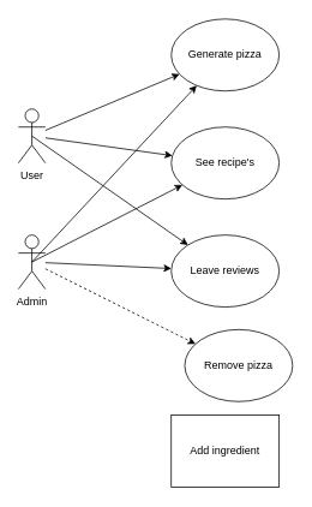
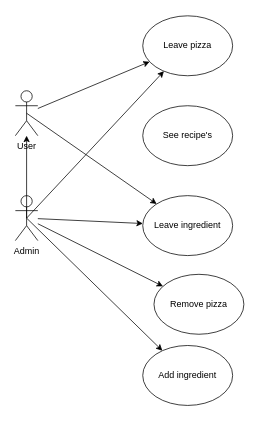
- <mxCell id="4" value="&lt;div&gt;Generate pizza&lt;/div&gt;" style="ellipse;whiteSpace=wrap;html=1;" vertex="1" parent="1"><mxGeometry x="190" y="20" width="120" height="80" as="geometry" /></mxCell>
+ <mxCell id="4" value="&lt;div&gt;Leave pizza&lt;/div&gt;" style="ellipse;whiteSpace=wrap;html=1;" vertex="1" parent="1"><mxGeometry x="190" y="20" width="120" height="80" as="geometry" /></mxCell>
- <mxCell id="13" style="rounded=0;orthogonalLoop=1;jettySize=auto;html=1;" edge="1" parent="1" source="8" target="5"><mxGeometry relative="1" as="geometry"><mxPoint x="60" y="154" as="sourcePoint" /><mxPoint x="209" y="91" as="targetPoint" /></mxGeometry></mxCell>
- <mxCell id="10" style="rounded=0;orthogonalLoop=1;jettySize=auto;html=1;exitX=0.5;exitY=0.5;exitDx=0;exitDy=0;exitPerimeter=0;" edge="1" parent="1" source="3" target="5"><mxGeometry relative="1" as="geometry"><mxPoint x="60" y="301" as="sourcePoint" /><mxPoint x="200" y="307" as="targetPoint" /></mxGeometry></mxCell>
+ <mxCell id="10" style="rounded=0;orthogonalLoop=1;jettySize=auto;html=1;exitX=0.5;exitY=0.5;exitDx=0;exitDy=0;exitPerimeter=0;" edge="1" parent="1" source="3" target="8"><mxGeometry relative="1" as="geometry"><mxPoint x="60" y="301" as="sourcePoint" /><mxPoint x="200" y="307" as="targetPoint" /></mxGeometry></mxCell>
- <mxCell id="6" value="Leave reviews" style="ellipse;whiteSpace=wrap;html=1;" vertex="1" parent="1"><mxGeometry x="190" y="260" width="120" height="80" as="geometry" /></mxCell>
+ <mxCell id="6" value="Leave ingredient" style="ellipse;whiteSpace=wrap;html=1;" vertex="1" parent="1"><mxGeometry x="190" y="260" width="120" height="80" as="geometry" /></mxCell>
- <mxCell id="2" style="rounded=0;orthogonalLoop=1;jettySize=auto;html=1;dashed=1;" edge="1" parent="1" source="3" target="7"><mxGeometry relative="1" as="geometry" /></mxCell>
+ <mxCell id="2" style="rounded=0;orthogonalLoop=1;jettySize=auto;html=1;" edge="1" parent="1" source="3" target="7"><mxGeometry relative="1" as="geometry" /></mxCell>
+ <mxCell id="16" style="rounded=0;orthogonalLoop=1;jettySize=auto;html=1;exitX=0.5;exitY=0.5;exitDx=0;exitDy=0;exitPerimeter=0;" edge="1" parent="1" source="3" target="15"><mxGeometry relative="1" as="geometry"><mxPoint x="60" y="308" as="sourcePoint" /><mxPoint x="214" y="394" as="targetPoint" /></mxGeometry></mxCell>
- <mxCell id="15" value="&lt;div&gt;Add ingredient&lt;/div&gt;" style="whiteSpace=wrap;html=1;rounded=0;" vertex="1" parent="1"><mxGeometry x="190" y="460" width="120" height="80" as="geometry" /></mxCell>
+ <mxCell id="15" value="&lt;div&gt;Add ingredient&lt;/div&gt;" style="ellipse;whiteSpace=wrap;html=1;" vertex="1" parent="1"><mxGeometry x="190" y="460" width="120" height="80" as="geometry" /></mxCell>
